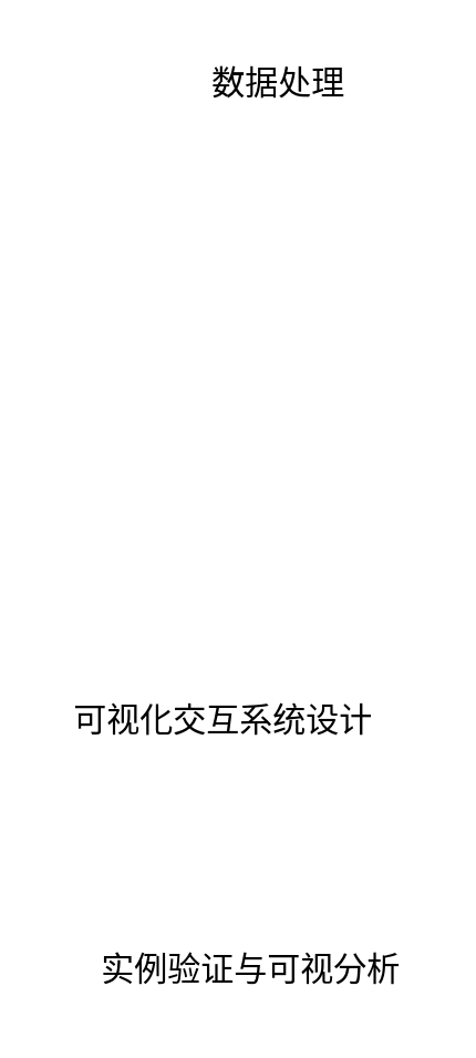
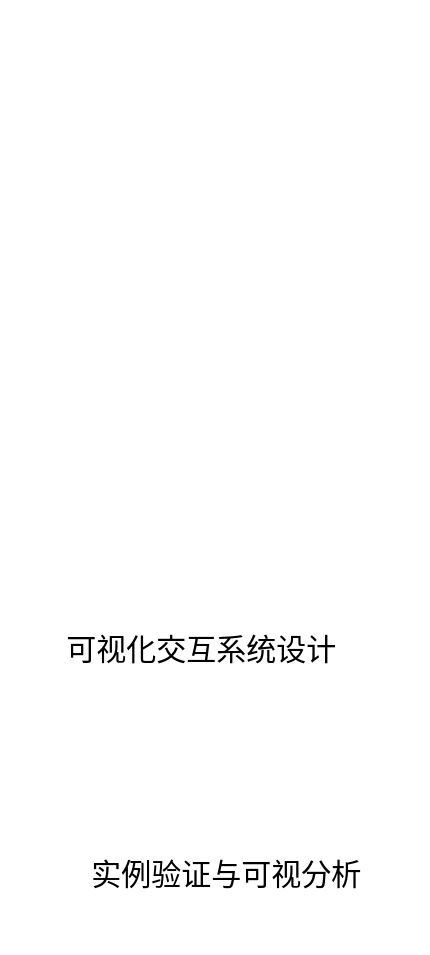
- <mxCell id="2" value="数据处理" style="text;html=1;align=center;verticalAlign=middle;resizable=0;points=[];autosize=1;strokeColor=none;fillColor=none;" vertex="1" parent="1"><mxGeometry x="70" y="20" width="60" height="20" as="geometry" /></mxCell>
